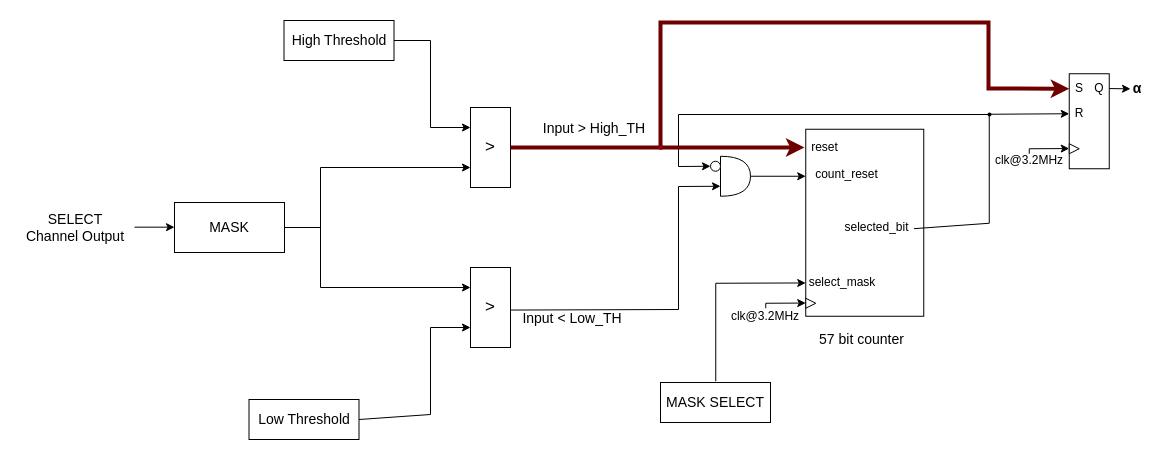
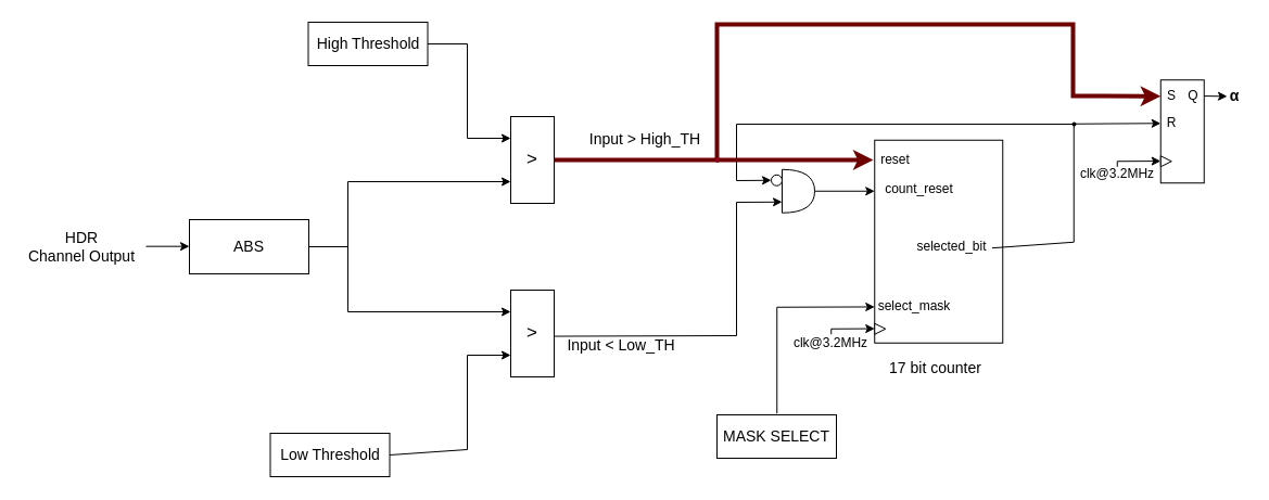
- <mxCell id="12" value="&lt;font style=&quot;font-size: 14px;&quot;&gt;SELECT&lt;/font&gt;&lt;div&gt;&lt;font style=&quot;font-size: 14px;&quot;&gt;Channel&amp;nbsp;&lt;/font&gt;&lt;span style=&quot;font-size: 14px; background-color: initial;&quot;&gt;Output&lt;/span&gt;&lt;/div&gt;" style="text;html=1;align=center;verticalAlign=middle;whiteSpace=wrap;rounded=0;" parent="1" vertex="1"><mxGeometry x="20" y="197" width="110" height="60" as="geometry" /></mxCell>
+ <mxCell id="12" value="&lt;font style=&quot;font-size: 14px;&quot;&gt;HDR&lt;/font&gt;&lt;div&gt;&lt;font style=&quot;font-size: 14px;&quot;&gt;Channel&amp;nbsp;&lt;/font&gt;&lt;span style=&quot;font-size: 14px; background-color: initial;&quot;&gt;Output&lt;/span&gt;&lt;/div&gt;" style="text;html=1;align=center;verticalAlign=middle;whiteSpace=wrap;rounded=0;" parent="1" vertex="1"><mxGeometry x="20" y="197" width="110" height="60" as="geometry" /></mxCell>
- <mxCell id="4" value="&lt;font style=&quot;font-size: 14px;&quot;&gt;MASK&lt;/font&gt;" style="rounded=0;whiteSpace=wrap;html=1;" parent="1" vertex="1"><mxGeometry x="174" y="202" width="110" height="50" as="geometry" /></mxCell>
+ <mxCell id="4" value="&lt;font style=&quot;font-size: 14px;&quot;&gt;ABS&lt;/font&gt;" style="rounded=0;whiteSpace=wrap;html=1;" parent="1" vertex="1"><mxGeometry x="174" y="202" width="110" height="50" as="geometry" /></mxCell>
- <mxCell id="28" value="&lt;font style=&quot;font-size: 14px;&quot;&gt;57 bit counter&lt;/font&gt;" style="text;html=1;align=center;verticalAlign=middle;whiteSpace=wrap;rounded=0;" parent="1" vertex="1"><mxGeometry x="816.75" y="324.25" width="88.5" height="30" as="geometry" /></mxCell>
+ <mxCell id="28" value="&lt;font style=&quot;font-size: 14px;&quot;&gt;17 bit counter&lt;/font&gt;" style="text;html=1;align=center;verticalAlign=middle;whiteSpace=wrap;rounded=0;" parent="1" vertex="1"><mxGeometry x="816.75" y="324.25" width="88.5" height="30" as="geometry" /></mxCell>
